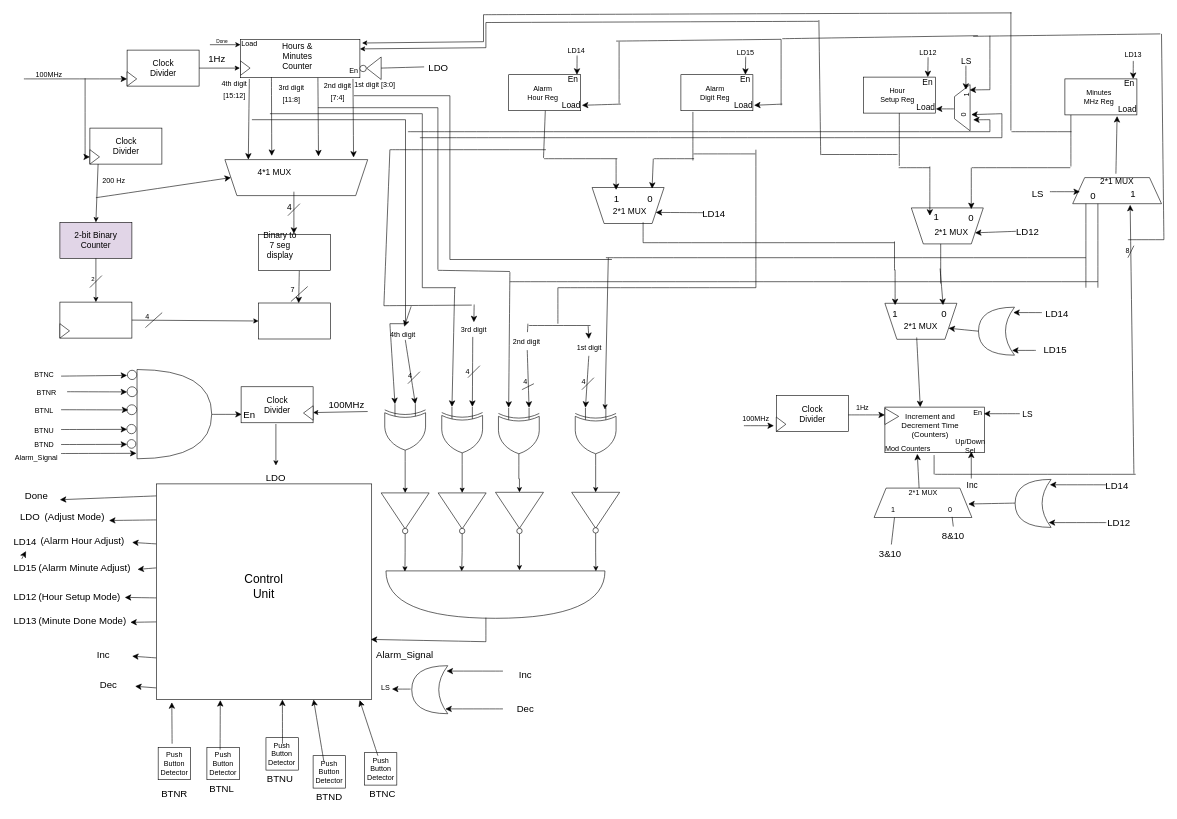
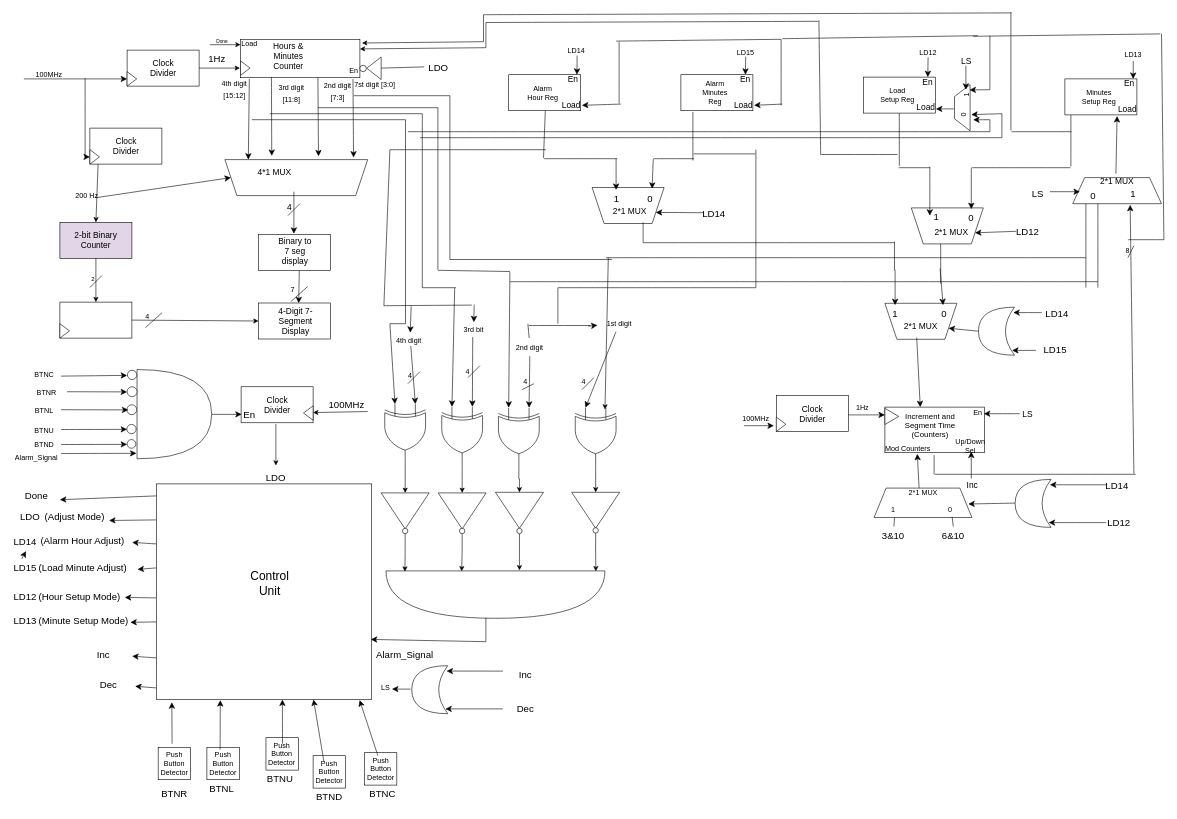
- <mxCell id="16" value="Hours &amp;amp; Minutes Counter" style="text;strokeColor=none;fillColor=none;html=1;align=center;verticalAlign=middle;whiteSpace=wrap;rounded=0;fontSize=14;" parent="1" vertex="1"><mxGeometry x="465" y="78.25" width="60" height="30" as="geometry" /></mxCell>
+ <mxCell id="16" value="Hours &amp;amp; Minutes Counter" style="text;strokeColor=none;fillColor=none;html=1;align=center;verticalAlign=middle;whiteSpace=wrap;rounded=0;fontSize=14;" parent="1" vertex="1"><mxGeometry x="450" y="78.25" width="60" height="30" as="geometry" /></mxCell>
- <mxCell id="241" value="&lt;font style=&quot;font-size: 12px;&quot;&gt;1st digit [3:0]&lt;/font&gt;" style="text;strokeColor=none;fillColor=none;html=1;align=center;verticalAlign=middle;whiteSpace=wrap;rounded=0;fontSize=16;" vertex="1" parent="1"><mxGeometry x="587.44" y="134.5" width="74" height="8" as="geometry" /></mxCell>
+ <mxCell id="241" value="&lt;font style=&quot;font-size: 12px;&quot;&gt;7st digit [3:0]&lt;/font&gt;" style="text;strokeColor=none;fillColor=none;html=1;align=center;verticalAlign=middle;whiteSpace=wrap;rounded=0;fontSize=16;" vertex="1" parent="1"><mxGeometry x="587.44" y="134.5" width="74" height="8" as="geometry" /></mxCell>
- <mxCell id="242" value="&lt;font style=&quot;font-size: 12px;&quot;&gt;2nd digit [7:4]&lt;/font&gt;" style="text;strokeColor=none;fillColor=none;html=1;align=center;verticalAlign=middle;whiteSpace=wrap;rounded=0;fontSize=16;" vertex="1" parent="1"><mxGeometry x="525" y="146" width="74" height="8" as="geometry" /></mxCell>
+ <mxCell id="242" value="&lt;font style=&quot;font-size: 12px;&quot;&gt;2nd digit [7:3]&lt;/font&gt;" style="text;strokeColor=none;fillColor=none;html=1;align=center;verticalAlign=middle;whiteSpace=wrap;rounded=0;fontSize=16;" vertex="1" parent="1"><mxGeometry x="525" y="146" width="74" height="8" as="geometry" /></mxCell>
- <mxCell id="27" value="Alarm Digit Reg" style="text;strokeColor=none;fillColor=none;html=1;align=center;verticalAlign=middle;whiteSpace=wrap;rounded=0;fontSize=12;" parent="1" vertex="1"><mxGeometry x="1161" y="139" width="60" height="30" as="geometry" /></mxCell>
+ <mxCell id="27" value="Alarm Minutes Reg" style="text;strokeColor=none;fillColor=none;html=1;align=center;verticalAlign=middle;whiteSpace=wrap;rounded=0;fontSize=12;" parent="1" vertex="1"><mxGeometry x="1161" y="139" width="60" height="30" as="geometry" /></mxCell>
- <mxCell id="31" value="Hour Setup Reg" style="text;strokeColor=none;fillColor=none;html=1;align=center;verticalAlign=middle;whiteSpace=wrap;rounded=0;fontSize=12;" parent="1" vertex="1"><mxGeometry x="1465" y="143" width="60" height="30" as="geometry" /></mxCell>
+ <mxCell id="31" value="Load Setup Reg" style="text;strokeColor=none;fillColor=none;html=1;align=center;verticalAlign=middle;whiteSpace=wrap;rounded=0;fontSize=12;" parent="1" vertex="1"><mxGeometry x="1465" y="143" width="60" height="30" as="geometry" /></mxCell>
- <mxCell id="35" value="Minutes MHz Reg" style="text;strokeColor=none;fillColor=none;html=1;align=center;verticalAlign=middle;whiteSpace=wrap;rounded=0;fontSize=12;" parent="1" vertex="1"><mxGeometry x="1801" y="146" width="60" height="30" as="geometry" /></mxCell>
+ <mxCell id="35" value="Minutes Setup Reg" style="text;strokeColor=none;fillColor=none;html=1;align=center;verticalAlign=middle;whiteSpace=wrap;rounded=0;fontSize=12;" parent="1" vertex="1"><mxGeometry x="1801" y="146" width="60" height="30" as="geometry" /></mxCell>
- <mxCell id="196" value="200 Hz&amp;nbsp;&amp;nbsp;" style="text;html=1;align=center;verticalAlign=middle;resizable=0;points=[];autosize=1;strokeColor=none;fillColor=none;" parent="1" vertex="1"><mxGeometry x="157" y="286" width="70" height="30" as="geometry" /></mxCell>
+ <mxCell id="196" value="200 Hz&amp;nbsp;&amp;nbsp;" style="text;html=1;align=center;verticalAlign=middle;resizable=0;points=[];autosize=1;strokeColor=none;fillColor=none;" parent="1" vertex="1"><mxGeometry x="112" y="311" width="70" height="30" as="geometry" /></mxCell>
- <mxCell id="13" value="Binary to 7 seg display" style="text;strokeColor=none;fillColor=none;html=1;align=center;verticalAlign=middle;whiteSpace=wrap;rounded=0;fontSize=14;direction=west;" parent="1" vertex="1"><mxGeometry x="436" y="393" width="60" height="30" as="geometry" /></mxCell>
+ <mxCell id="13" value="Binary to 7 seg display" style="text;strokeColor=none;fillColor=none;html=1;align=center;verticalAlign=middle;whiteSpace=wrap;rounded=0;fontSize=14;direction=west;" parent="1" vertex="1"><mxGeometry x="461" y="403" width="60" height="30" as="geometry" /></mxCell>
+ <mxCell id="14" value="4-Digit 7-Segment Display" style="text;strokeColor=none;fillColor=none;html=1;align=center;verticalAlign=middle;whiteSpace=wrap;rounded=0;fontSize=14;" parent="1" vertex="1"><mxGeometry x="462" y="519.5" width="60" height="30" as="geometry" /></mxCell>
- <mxCell id="162" value="&lt;font style=&quot;font-size: 12px;&quot;&gt;3rd digit&lt;/font&gt;" style="text;strokeColor=none;fillColor=none;html=1;align=center;verticalAlign=middle;whiteSpace=wrap;rounded=0;fontSize=16;" parent="1" vertex="1"><mxGeometry x="760.44" y="535" width="57.5" height="26.5" as="geometry" /></mxCell>
+ <mxCell id="162" value="&lt;font style=&quot;font-size: 12px;&quot;&gt;3rd bit&lt;/font&gt;" style="text;strokeColor=none;fillColor=none;html=1;align=center;verticalAlign=middle;whiteSpace=wrap;rounded=0;fontSize=16;" parent="1" vertex="1"><mxGeometry x="760.44" y="535" width="57.5" height="26.5" as="geometry" /></mxCell>
- <mxCell id="160" value="&lt;font style=&quot;font-size: 12px;&quot;&gt;4th digit&amp;nbsp;&lt;/font&gt;" style="text;strokeColor=none;fillColor=none;html=1;align=center;verticalAlign=middle;whiteSpace=wrap;rounded=0;fontSize=16;" parent="1" vertex="1"><mxGeometry x="645.44" y="544" width="55" height="22" as="geometry" /></mxCell>
+ <mxCell id="160" value="&lt;font style=&quot;font-size: 12px;&quot;&gt;4th digit&amp;nbsp;&lt;/font&gt;" style="text;strokeColor=none;fillColor=none;html=1;align=center;verticalAlign=middle;whiteSpace=wrap;rounded=0;fontSize=16;" parent="1" vertex="1"><mxGeometry x="655.44" y="554" width="55" height="22" as="geometry" /></mxCell>
- <mxCell id="167" value="&lt;font style=&quot;font-size: 12px;&quot;&gt;2nd digit&lt;/font&gt;" style="text;strokeColor=none;fillColor=none;html=1;align=center;verticalAlign=middle;whiteSpace=wrap;rounded=0;fontSize=16;" parent="1" vertex="1"><mxGeometry x="847.44" y="553" width="60" height="30" as="geometry" /></mxCell>
+ <mxCell id="167" value="&lt;font style=&quot;font-size: 12px;&quot;&gt;2nd digit&lt;/font&gt;" style="text;strokeColor=none;fillColor=none;html=1;align=center;verticalAlign=middle;whiteSpace=wrap;rounded=0;fontSize=16;" parent="1" vertex="1"><mxGeometry x="852.44" y="563" width="60" height="30" as="geometry" /></mxCell>
- <mxCell id="166" value="1st digit" style="text;strokeColor=none;fillColor=none;html=1;align=center;verticalAlign=middle;whiteSpace=wrap;rounded=0;fontSize=12;" parent="1" vertex="1"><mxGeometry x="944.94" y="564.5" width="73" height="28" as="geometry" /></mxCell>
+ <mxCell id="166" value="1st digit" style="text;strokeColor=none;fillColor=none;html=1;align=center;verticalAlign=middle;whiteSpace=wrap;rounded=0;fontSize=12;" parent="1" vertex="1"><mxGeometry x="994.94" y="524.5" width="73" height="28" as="geometry" /></mxCell>
- <mxCell id="83" value="Increment and Decrement Time (Counters)" style="text;strokeColor=none;fillColor=none;html=1;align=center;verticalAlign=middle;whiteSpace=wrap;rounded=0;fontSize=13;" parent="1" vertex="1"><mxGeometry x="1500" y="707" width="99" height="4" as="geometry" /></mxCell>
+ <mxCell id="83" value="Increment and Segment Time (Counters)" style="text;strokeColor=none;fillColor=none;html=1;align=center;verticalAlign=middle;whiteSpace=wrap;rounded=0;fontSize=13;" parent="1" vertex="1"><mxGeometry x="1500" y="707" width="99" height="4" as="geometry" /></mxCell>
- <mxCell id="184" value="8&amp;amp;10" style="text;strokeColor=none;fillColor=none;html=1;align=center;verticalAlign=middle;whiteSpace=wrap;rounded=0;fontSize=16;" parent="1" vertex="1"><mxGeometry x="1558" y="877" width="60" height="30" as="geometry" /></mxCell>
+ <mxCell id="184" value="6&amp;amp;10" style="text;strokeColor=none;fillColor=none;html=1;align=center;verticalAlign=middle;whiteSpace=wrap;rounded=0;fontSize=16;" parent="1" vertex="1"><mxGeometry x="1558" y="877" width="60" height="30" as="geometry" /></mxCell>
- <mxCell id="182" value="3&amp;amp;10" style="text;strokeColor=none;fillColor=none;html=1;align=center;verticalAlign=middle;whiteSpace=wrap;rounded=0;fontSize=16;" parent="1" vertex="1"><mxGeometry x="1453" y="907" width="60" height="30" as="geometry" /></mxCell>
+ <mxCell id="182" value="3&amp;amp;10" style="text;strokeColor=none;fillColor=none;html=1;align=center;verticalAlign=middle;whiteSpace=wrap;rounded=0;fontSize=16;" parent="1" vertex="1"><mxGeometry x="1458" y="877" width="60" height="30" as="geometry" /></mxCell>
- <mxCell id="273" value="(Alarm Minute Adjust)" style="text;strokeColor=none;fillColor=none;html=1;align=left;verticalAlign=middle;whiteSpace=wrap;rounded=0;fontSize=16;" vertex="1" parent="1"><mxGeometry x="62.44" y="943.5" width="166" height="5" as="geometry" /></mxCell>
+ <mxCell id="273" value="(Load Minute Adjust)" style="text;strokeColor=none;fillColor=none;html=1;align=left;verticalAlign=middle;whiteSpace=wrap;rounded=0;fontSize=16;" vertex="1" parent="1"><mxGeometry x="62.44" y="943.5" width="166" height="5" as="geometry" /></mxCell>
- <mxCell id="247" value="Control Unit" style="text;strokeColor=none;fillColor=none;html=1;align=center;verticalAlign=middle;whiteSpace=wrap;rounded=0;fontSize=20;" vertex="1" parent="1"><mxGeometry x="409.19" y="961" width="60" height="30" as="geometry" /></mxCell>
+ <mxCell id="247" value="Control Unit" style="text;strokeColor=none;fillColor=none;html=1;align=center;verticalAlign=middle;whiteSpace=wrap;rounded=0;fontSize=20;" vertex="1" parent="1"><mxGeometry x="419.19" y="956" width="60" height="30" as="geometry" /></mxCell>
- <mxCell id="275" value="(Minute Done Mode)" style="text;strokeColor=none;fillColor=none;html=1;align=left;verticalAlign=middle;whiteSpace=wrap;rounded=0;fontSize=16;" vertex="1" parent="1"><mxGeometry x="62.44" y="1031.75" width="154" height="5" as="geometry" /></mxCell>
+ <mxCell id="275" value="(Minute Setup Mode)" style="text;strokeColor=none;fillColor=none;html=1;align=left;verticalAlign=middle;whiteSpace=wrap;rounded=0;fontSize=16;" vertex="1" parent="1"><mxGeometry x="62.44" y="1031.75" width="154" height="5" as="geometry" /></mxCell>
